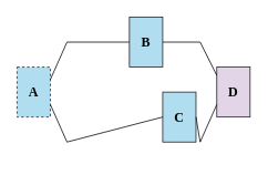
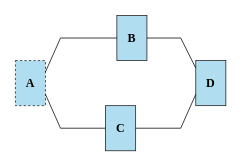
- <mxCell id="3" value="&lt;b&gt;&lt;font style=&quot;font-size: 16px;&quot; face=&quot;Verdana&quot;&gt;D&lt;/font&gt;&lt;/b&gt;" style="rounded=0;whiteSpace=wrap;html=1;fillColor=#e1d5e7;strokeColor=#1b1c1d;" vertex="1" parent="1"><mxGeometry x="260" y="80" width="40" height="60" as="geometry" /></mxCell>
+ <mxCell id="3" value="&lt;b&gt;&lt;font style=&quot;font-size: 16px;&quot; face=&quot;Verdana&quot;&gt;D&lt;/font&gt;&lt;/b&gt;" style="rounded=0;whiteSpace=wrap;html=1;fillColor=#b1ddf0;strokeColor=#1b1c1d;" vertex="1" parent="1"><mxGeometry x="260" y="80" width="40" height="60" as="geometry" /></mxCell>
- <mxCell id="4" value="&lt;b&gt;&lt;font style=&quot;font-size: 16px;&quot; face=&quot;Verdana&quot;&gt;C&lt;/font&gt;&lt;/b&gt;" style="rounded=0;whiteSpace=wrap;html=1;fillColor=#b1ddf0;strokeColor=#1b1c1d;" vertex="1" parent="1"><mxGeometry x="195" y="110" width="40" height="60" as="geometry" /></mxCell>
+ <mxCell id="4" value="&lt;b&gt;&lt;font style=&quot;font-size: 16px;&quot; face=&quot;Verdana&quot;&gt;C&lt;/font&gt;&lt;/b&gt;" style="rounded=0;whiteSpace=wrap;html=1;fillColor=#b1ddf0;strokeColor=#1b1c1d;" vertex="1" parent="1"><mxGeometry x="140" y="140" width="40" height="60" as="geometry" /></mxCell>
